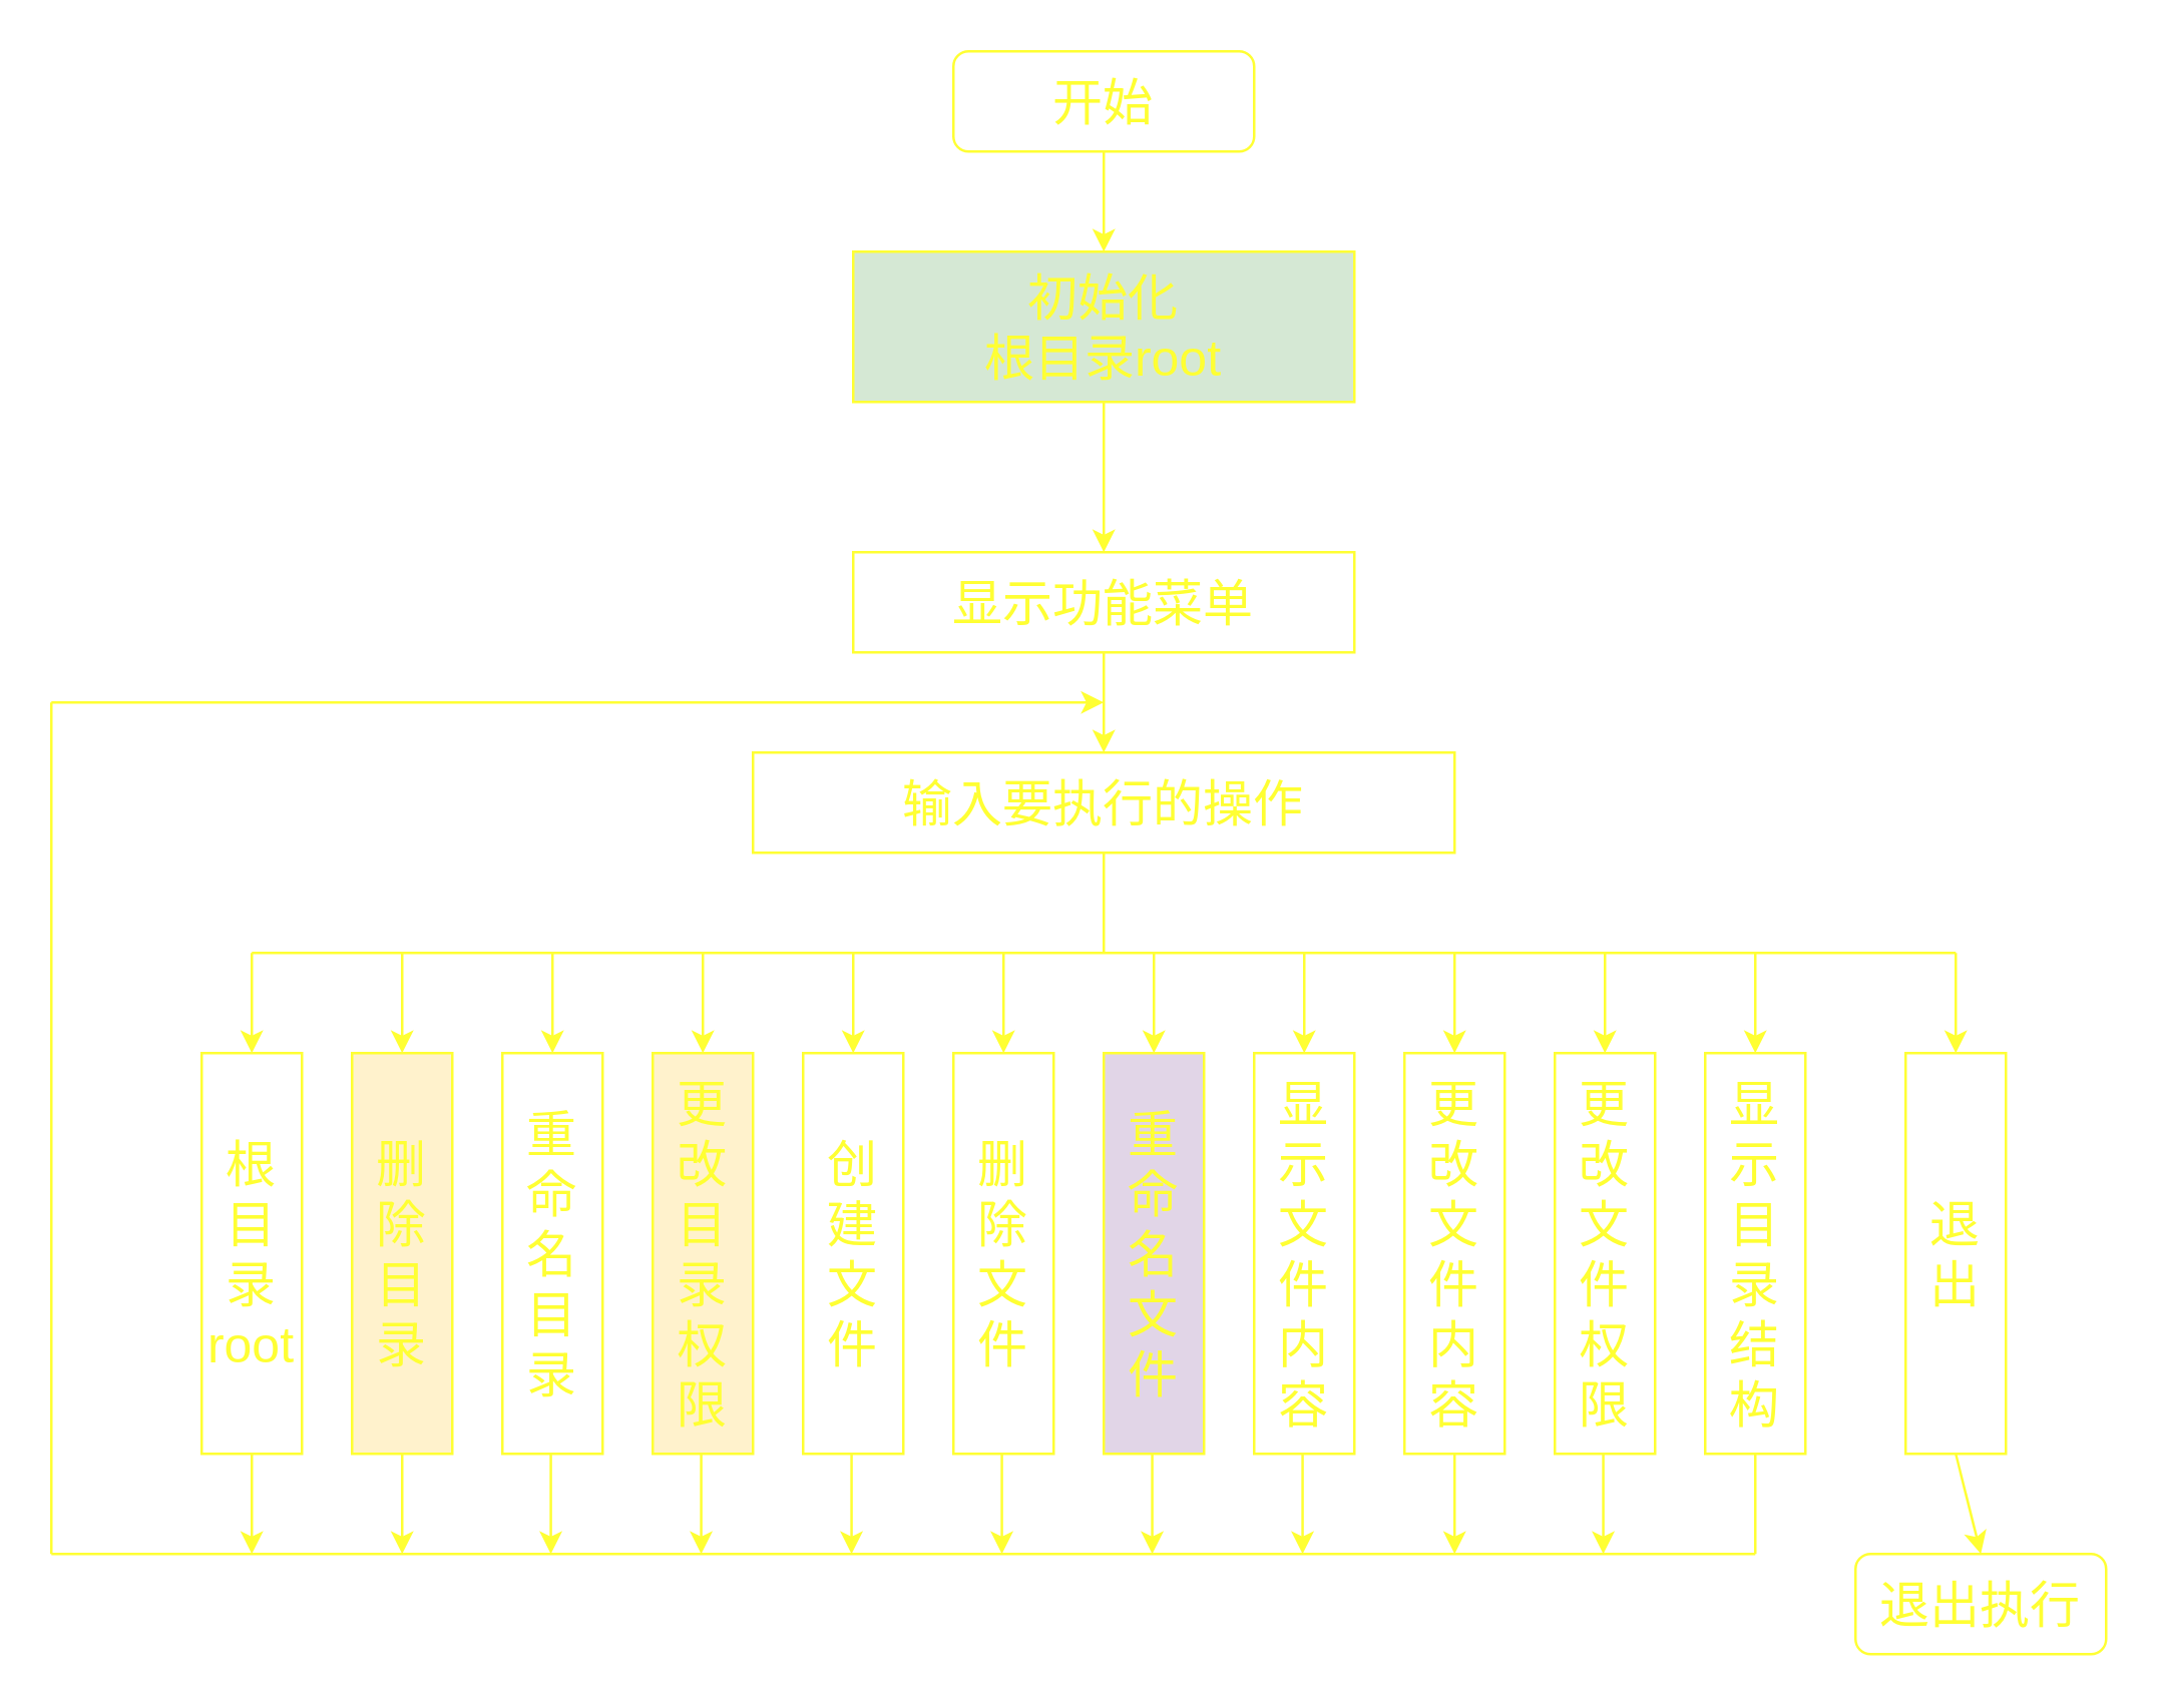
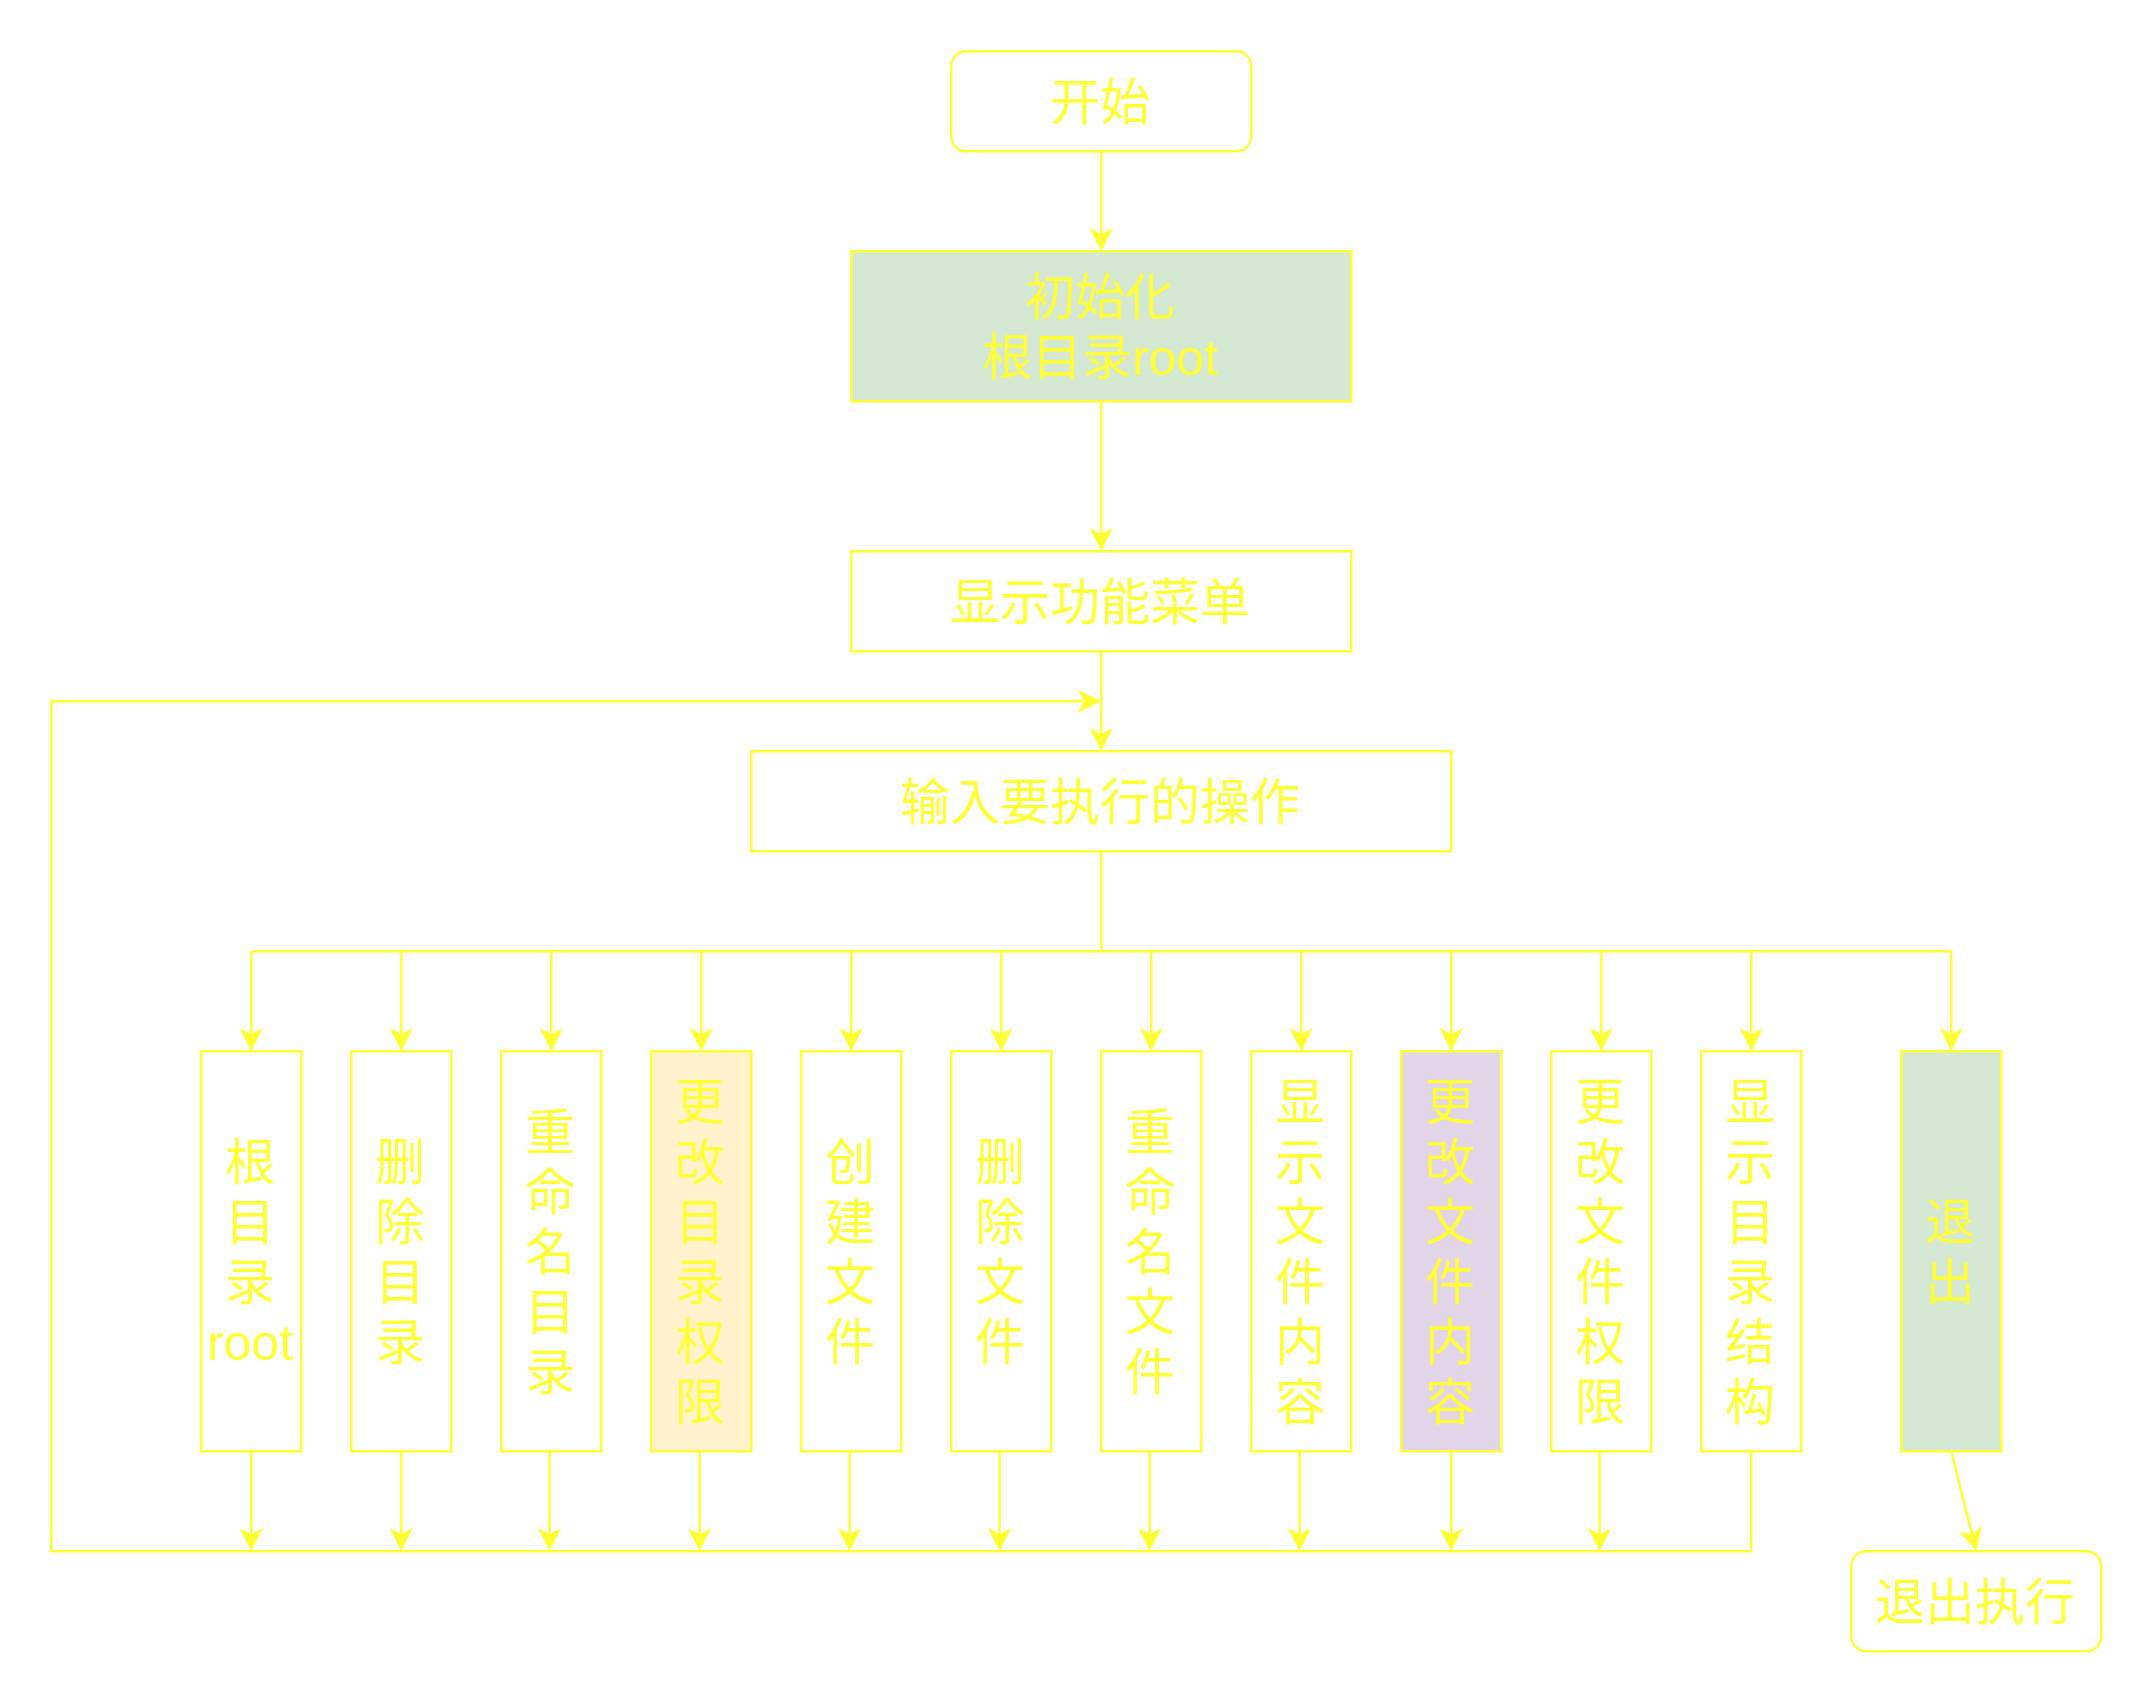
- <mxCell id="24" value="删除目录" style="rounded=0;whiteSpace=wrap;html=1;strokeColor=#FFFF33;fontSize=20;fontColor=#FFFF33;fillColor=#fff2cc;" parent="1" vertex="1"><mxGeometry x="140" y="420" width="40" height="160" as="geometry" /></mxCell>
+ <mxCell id="24" value="删除目录" style="rounded=0;whiteSpace=wrap;html=1;strokeColor=#FFFF33;fontSize=20;fontColor=#FFFF33;" parent="1" vertex="1"><mxGeometry x="140" y="420" width="40" height="160" as="geometry" /></mxCell>
- <mxCell id="29" value="重命名文件" style="rounded=0;whiteSpace=wrap;html=1;strokeColor=#FFFF33;fontSize=20;fontColor=#FFFF33;fillColor=#e1d5e7;" parent="1" vertex="1"><mxGeometry x="440" y="420" width="40" height="160" as="geometry" /></mxCell>
+ <mxCell id="29" value="重命名文件" style="rounded=0;whiteSpace=wrap;html=1;strokeColor=#FFFF33;fontSize=20;fontColor=#FFFF33;" parent="1" vertex="1"><mxGeometry x="440" y="420" width="40" height="160" as="geometry" /></mxCell>
- <mxCell id="31" value="更改文件内容" style="rounded=0;whiteSpace=wrap;html=1;strokeColor=#FFFF33;fontSize=20;fontColor=#FFFF33;" parent="1" vertex="1"><mxGeometry x="560" y="420" width="40" height="160" as="geometry" /></mxCell>
+ <mxCell id="31" value="更改文件内容" style="rounded=0;whiteSpace=wrap;html=1;strokeColor=#FFFF33;fontSize=20;fontColor=#FFFF33;fillColor=#e1d5e7;" parent="1" vertex="1"><mxGeometry x="560" y="420" width="40" height="160" as="geometry" /></mxCell>
- <mxCell id="34" value="退出" style="rounded=0;whiteSpace=wrap;html=1;strokeColor=#FFFF33;fontSize=20;fontColor=#FFFF33;" parent="1" vertex="1"><mxGeometry x="760" y="420" width="40" height="160" as="geometry" /></mxCell>
+ <mxCell id="34" value="退出" style="rounded=0;whiteSpace=wrap;html=1;strokeColor=#FFFF33;fontSize=20;fontColor=#FFFF33;fillColor=#d5e8d4;" parent="1" vertex="1"><mxGeometry x="760" y="420" width="40" height="160" as="geometry" /></mxCell>
